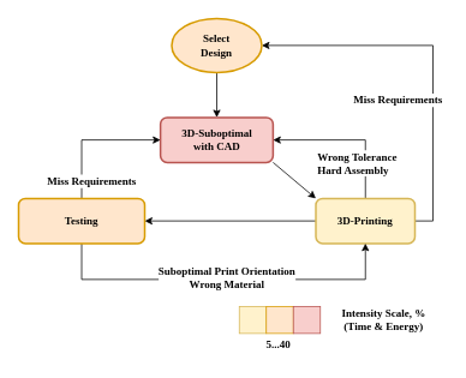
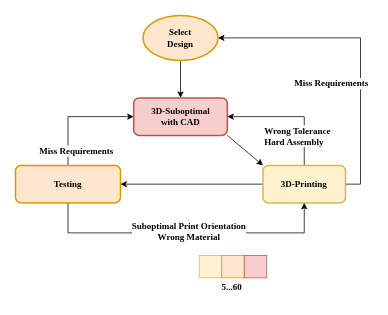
- <mxCell id="22" value="&lt;font face=&quot;Verdana&quot;&gt;&lt;b&gt;Intensity Scale, %&lt;br&gt;(Time &amp;amp; Energy)&lt;br&gt;&lt;/b&gt;&lt;/font&gt;" style="text;html=1;align=center;verticalAlign=middle;resizable=0;points=[];autosize=1;strokeColor=none;fillColor=none;" vertex="1" parent="17"><mxGeometry x="90" width="140" height="50" as="geometry" /></mxCell>
- <mxCell id="21" value="&lt;b&gt;&lt;font face=&quot;Verdana&quot;&gt;5...40&lt;/font&gt;&lt;/b&gt;" style="text;html=1;align=center;verticalAlign=middle;resizable=0;points=[];autosize=1;strokeColor=none;fillColor=none;" vertex="1" parent="17"><mxGeometry x="12.5" y="38" width="60" height="30" as="geometry" /></mxCell>
+ <mxCell id="21" value="&lt;b&gt;&lt;font face=&quot;Verdana&quot;&gt;5...60&lt;/font&gt;&lt;/b&gt;" style="text;html=1;align=center;verticalAlign=middle;resizable=0;points=[];autosize=1;strokeColor=none;fillColor=none;" vertex="1" parent="17"><mxGeometry x="12.5" y="38" width="60" height="30" as="geometry" /></mxCell>
